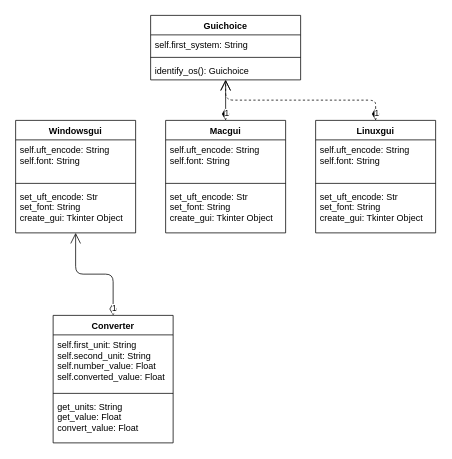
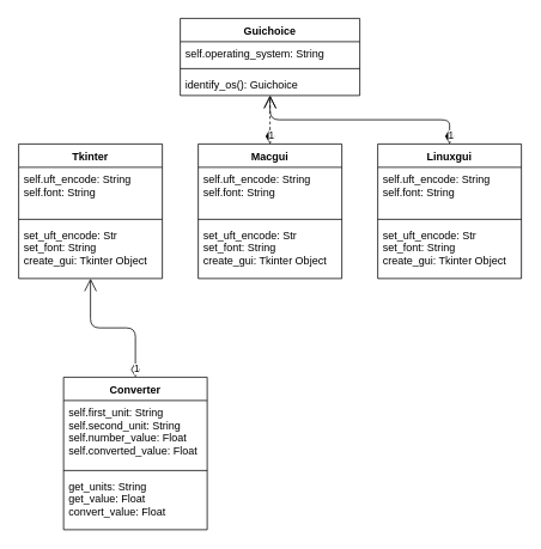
- <mxCell id="3" value="self.first_system: String" style="text;strokeColor=none;fillColor=none;align=left;verticalAlign=top;spacingLeft=4;spacingRight=4;overflow=hidden;rotatable=0;points=[[0,0.5],[1,0.5]];portConstraint=eastwest;" parent="2" vertex="1"><mxGeometry y="26" width="200" height="26" as="geometry" /></mxCell>
+ <mxCell id="3" value="self.operating_system: String" style="text;strokeColor=none;fillColor=none;align=left;verticalAlign=top;spacingLeft=4;spacingRight=4;overflow=hidden;rotatable=0;points=[[0,0.5],[1,0.5]];portConstraint=eastwest;" parent="2" vertex="1"><mxGeometry y="26" width="200" height="26" as="geometry" /></mxCell>
- <mxCell id="23" value="1" style="endArrow=open;html=1;endSize=12;startArrow=diamondThin;startSize=14;startFill=1;edgeStyle=orthogonalEdgeStyle;align=left;verticalAlign=bottom;exitX=0.5;exitY=0;exitDx=0;exitDy=0;dashed=1;" parent="1" source="18" target="2" edge="1"><mxGeometry x="-1" y="3" relative="1" as="geometry"><mxPoint x="480" y="80" as="sourcePoint" /><mxPoint x="640" y="80" as="targetPoint" /></mxGeometry></mxCell>
+ <mxCell id="23" value="1" style="endArrow=open;html=1;endSize=12;startArrow=diamondThin;startSize=14;startFill=1;edgeStyle=orthogonalEdgeStyle;align=left;verticalAlign=bottom;exitX=0.5;exitY=0;exitDx=0;exitDy=0;" parent="1" source="18" target="2" edge="1"><mxGeometry x="-1" y="3" relative="1" as="geometry"><mxPoint x="480" y="80" as="sourcePoint" /><mxPoint x="640" y="80" as="targetPoint" /></mxGeometry></mxCell>
- <mxCell id="22" value="1" style="endArrow=open;html=1;endSize=12;startArrow=diamondThin;startSize=14;startFill=1;edgeStyle=orthogonalEdgeStyle;align=left;verticalAlign=bottom;exitX=0.5;exitY=0;exitDx=0;exitDy=0;" parent="1" source="6" target="2" edge="1"><mxGeometry x="-1" y="3" relative="1" as="geometry"><mxPoint x="470" y="60" as="sourcePoint" /><mxPoint x="630" y="60" as="targetPoint" /></mxGeometry></mxCell>
+ <mxCell id="22" value="1" style="endArrow=open;html=1;endSize=12;startArrow=diamondThin;startSize=14;startFill=1;edgeStyle=orthogonalEdgeStyle;align=left;verticalAlign=bottom;exitX=0.5;exitY=0;exitDx=0;exitDy=0;dashed=1;" parent="1" source="6" target="2" edge="1"><mxGeometry x="-1" y="3" relative="1" as="geometry"><mxPoint x="470" y="60" as="sourcePoint" /><mxPoint x="630" y="60" as="targetPoint" /></mxGeometry></mxCell>
- <mxCell id="14" value="Windowsgui" style="swimlane;fontStyle=1;align=center;verticalAlign=top;childLayout=stackLayout;horizontal=1;startSize=26;horizontalStack=0;resizeParent=1;resizeParentMax=0;resizeLast=0;collapsible=1;marginBottom=0;" parent="1" vertex="1"><mxGeometry x="20" y="160" width="160" height="150" as="geometry" /></mxCell>
+ <mxCell id="14" value="Tkinter" style="swimlane;fontStyle=1;align=center;verticalAlign=top;childLayout=stackLayout;horizontal=1;startSize=26;horizontalStack=0;resizeParent=1;resizeParentMax=0;resizeLast=0;collapsible=1;marginBottom=0;" parent="1" vertex="1"><mxGeometry x="20" y="160" width="160" height="150" as="geometry" /></mxCell>
